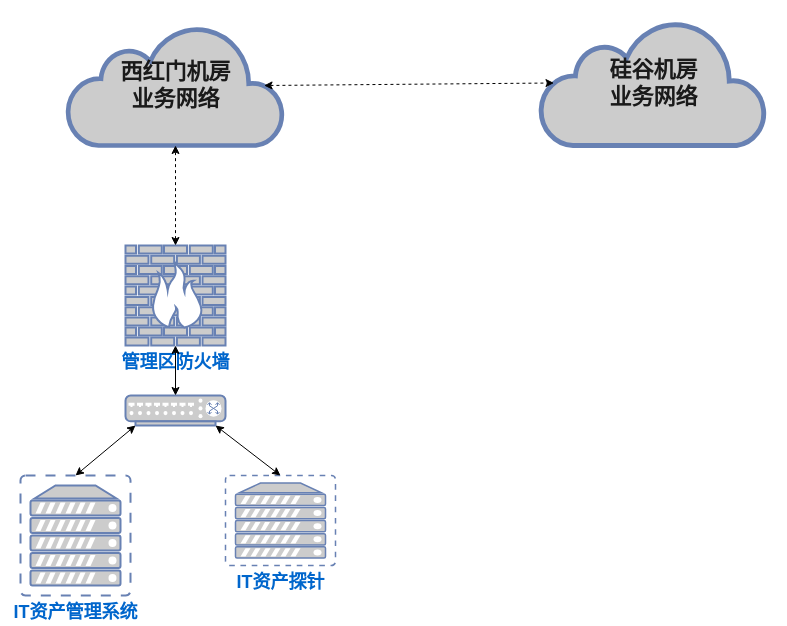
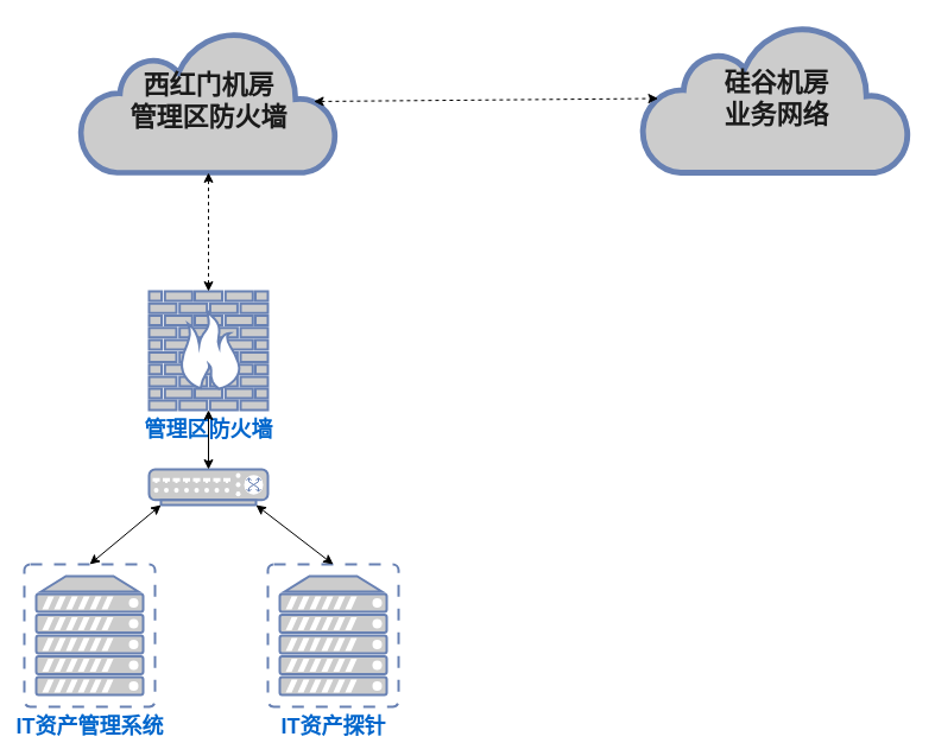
- <mxCell id="2" value="&lt;b&gt;&lt;font style=&quot;font-size: 22px&quot; color=&quot;#1a1a1a&quot;&gt;西红门机房&lt;br&gt;业务网络&lt;/font&gt;&lt;/b&gt;" style="html=1;outlineConnect=0;fillColor=#CCCCCC;strokeColor=#6881B3;gradientColor=none;gradientDirection=north;strokeWidth=2;shape=mxgraph.networks.cloud;fontColor=#ffffff;" vertex="1" parent="1"><mxGeometry x="67" y="25" width="216" height="120" as="geometry" /></mxCell>
+ <mxCell id="2" value="&lt;b&gt;&lt;font style=&quot;font-size: 22px&quot; color=&quot;#1a1a1a&quot;&gt;西红门机房&lt;br&gt;管理区防火墙&lt;/font&gt;&lt;/b&gt;" style="html=1;outlineConnect=0;fillColor=#CCCCCC;strokeColor=#6881B3;gradientColor=none;gradientDirection=north;strokeWidth=2;shape=mxgraph.networks.cloud;fontColor=#ffffff;" vertex="1" parent="1"><mxGeometry x="67" y="25" width="216" height="120" as="geometry" /></mxCell>
- <mxCell id="7" value="&lt;font style=&quot;font-size: 18px&quot;&gt;&lt;b&gt;IT资产探针&lt;/b&gt;&lt;/font&gt;" style="fontColor=#0066CC;verticalAlign=top;verticalLabelPosition=bottom;labelPosition=center;align=center;html=1;outlineConnect=0;fillColor=#CCCCCC;strokeColor=#6881B3;gradientColor=none;gradientDirection=north;strokeWidth=2;shape=mxgraph.networks.virtual_server;" vertex="1" parent="1"><mxGeometry x="225" y="475" width="110" height="90" as="geometry" /></mxCell>
+ <mxCell id="7" value="&lt;font style=&quot;font-size: 18px&quot;&gt;&lt;b&gt;IT资产探针&lt;/b&gt;&lt;/font&gt;" style="fontColor=#0066CC;verticalAlign=top;verticalLabelPosition=bottom;labelPosition=center;align=center;html=1;outlineConnect=0;fillColor=#CCCCCC;strokeColor=#6881B3;gradientColor=none;gradientDirection=north;strokeWidth=2;shape=mxgraph.networks.virtual_server;" vertex="1" parent="1"><mxGeometry x="225" y="475" width="110" height="120" as="geometry" /></mxCell>
